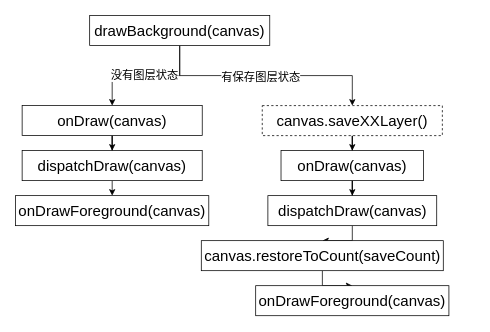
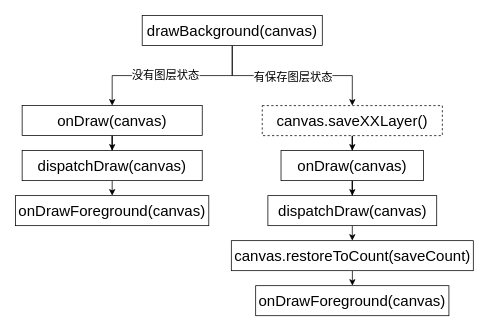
- <mxCell id="6" value="&lt;font style=&quot;font-size: 20px&quot;&gt;drawBackground(canvas)&lt;/font&gt;" style="rounded=0;whiteSpace=wrap;html=1;" vertex="1" parent="1"><mxGeometry x="119" y="20" width="240" height="40" as="geometry" /></mxCell>
+ <mxCell id="6" value="&lt;font style=&quot;font-size: 20px&quot;&gt;drawBackground(canvas)&lt;/font&gt;" style="rounded=0;whiteSpace=wrap;html=1;" vertex="1" parent="1"><mxGeometry x="189" y="20" width="240" height="40" as="geometry" /></mxCell>
- <mxCell id="19" value="&lt;span style=&quot;font-size: 20px&quot;&gt;canvas.restoreToCount(saveCount)&lt;/span&gt;" style="rounded=0;whiteSpace=wrap;html=1;" vertex="1" parent="1"><mxGeometry x="267.75" y="320" width="322.5" height="40" as="geometry" /></mxCell>
+ <mxCell id="19" value="&lt;span style=&quot;font-size: 20px&quot;&gt;canvas.restoreToCount(saveCount)&lt;/span&gt;" style="rounded=0;whiteSpace=wrap;html=1;" vertex="1" parent="1"><mxGeometry x="307.75" y="320" width="322.5" height="40" as="geometry" /></mxCell>
